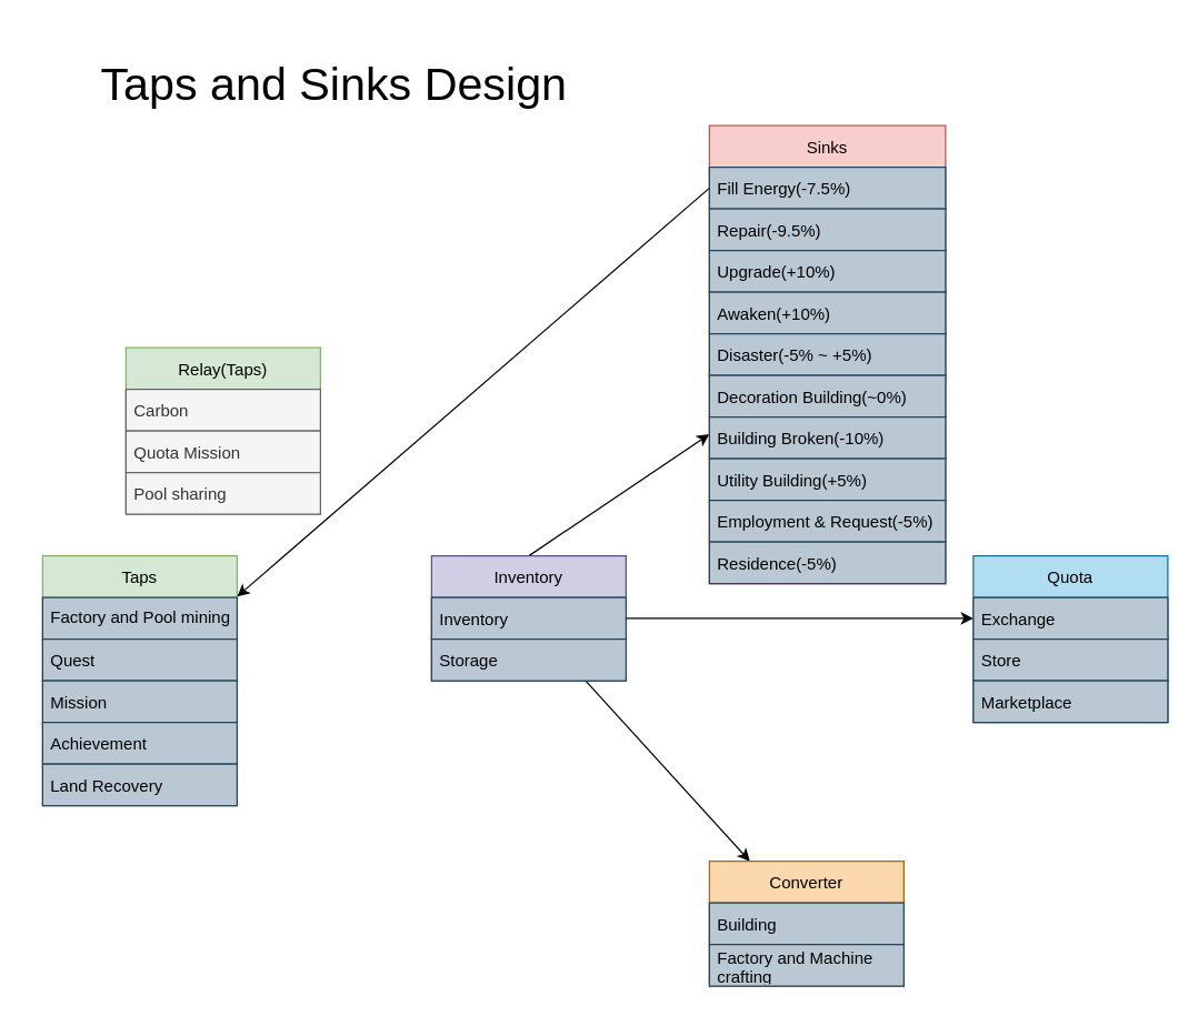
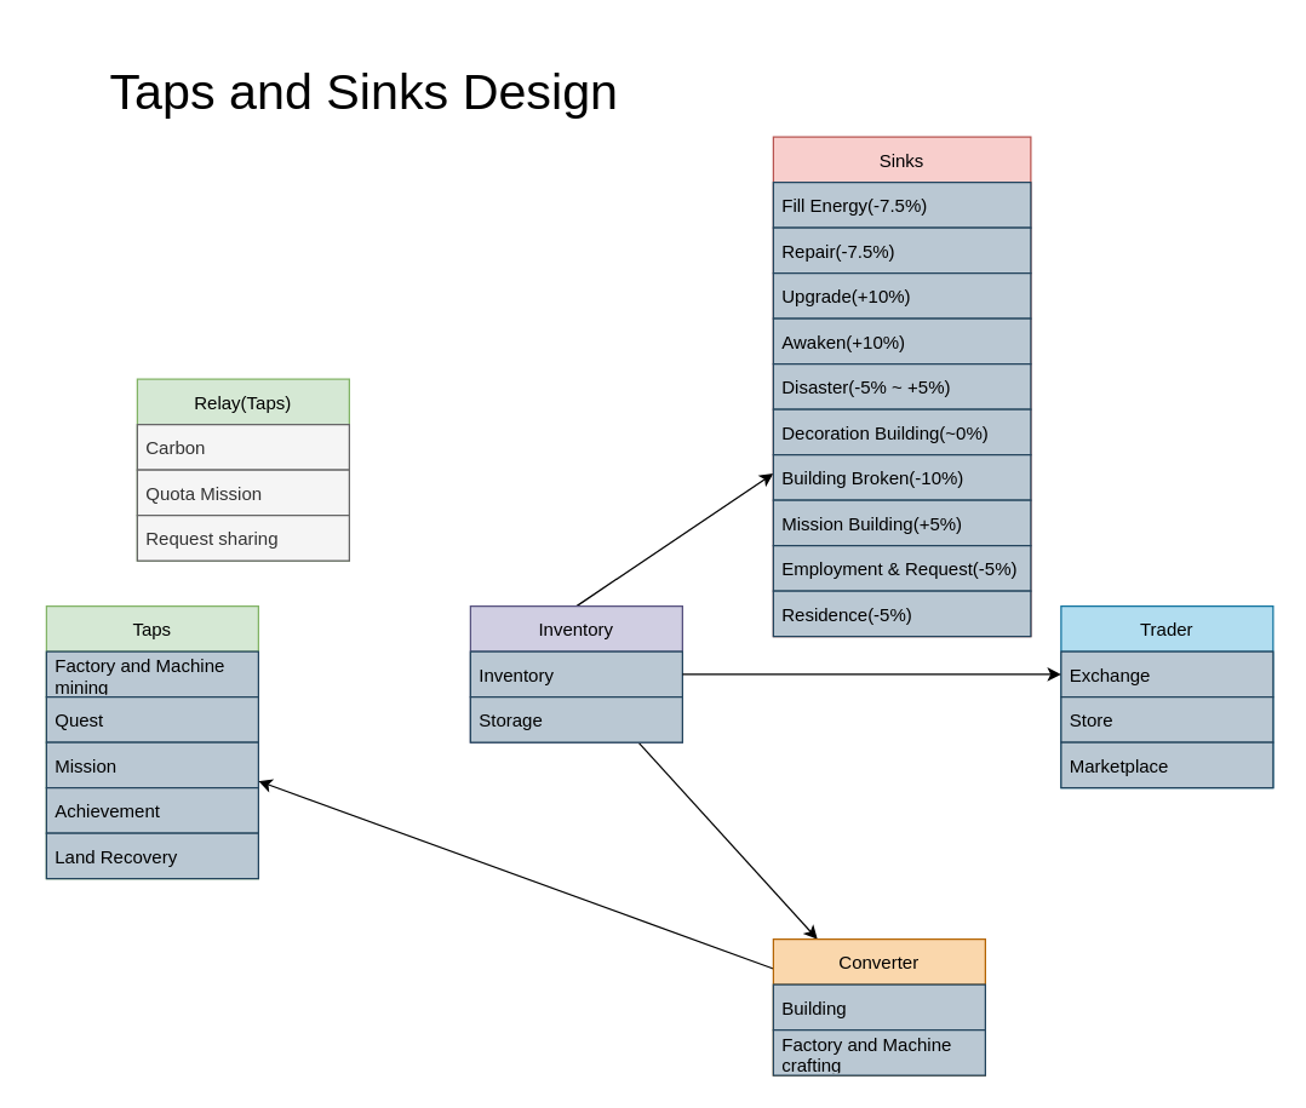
- <mxCell id="16" value="Repair(-9.5%)" style="text;align=left;verticalAlign=middle;spacingLeft=4;spacingRight=4;overflow=hidden;points=[[0,0.5],[1,0.5]];portConstraint=eastwest;rotatable=0;fillColor=#bac8d3;strokeColor=#23445d;" vertex="1" parent="14"><mxGeometry y="60" width="170" height="30" as="geometry" /></mxCell>
+ <mxCell id="16" value="Repair(-7.5%)" style="text;align=left;verticalAlign=middle;spacingLeft=4;spacingRight=4;overflow=hidden;points=[[0,0.5],[1,0.5]];portConstraint=eastwest;rotatable=0;fillColor=#bac8d3;strokeColor=#23445d;" vertex="1" parent="14"><mxGeometry y="60" width="170" height="30" as="geometry" /></mxCell>
- <mxCell id="13" style="rounded=0;orthogonalLoop=1;jettySize=auto;html=1;exitX=0;exitY=0.5;exitDx=0;exitDy=0;startArrow=none;startFill=0;" edge="1" parent="1" source="15" target="2"><mxGeometry relative="1" as="geometry" /></mxCell>
- <mxCell id="22" value="Utility Building(+5%)" style="text;align=left;verticalAlign=middle;spacingLeft=4;spacingRight=4;overflow=hidden;points=[[0,0.5],[1,0.5]];portConstraint=eastwest;rotatable=0;fillColor=#bac8d3;strokeColor=#23445d;" vertex="1" parent="14"><mxGeometry y="240" width="170" height="30" as="geometry" /></mxCell>
+ <mxCell id="22" value="Mission Building(+5%)" style="text;align=left;verticalAlign=middle;spacingLeft=4;spacingRight=4;overflow=hidden;points=[[0,0.5],[1,0.5]];portConstraint=eastwest;rotatable=0;fillColor=#bac8d3;strokeColor=#23445d;" vertex="1" parent="14"><mxGeometry y="240" width="170" height="30" as="geometry" /></mxCell>
- <mxCell id="37" value="Pool sharing" style="text;strokeColor=#666666;fillColor=#f5f5f5;align=left;verticalAlign=middle;spacingLeft=4;spacingRight=4;overflow=hidden;points=[[0,0.5],[1,0.5]];portConstraint=eastwest;rotatable=0;fontColor=#333333;" vertex="1" parent="34"><mxGeometry y="90" width="140" height="30" as="geometry" /></mxCell>
+ <mxCell id="37" value="Request sharing" style="text;strokeColor=#666666;fillColor=#f5f5f5;align=left;verticalAlign=middle;spacingLeft=4;spacingRight=4;overflow=hidden;points=[[0,0.5],[1,0.5]];portConstraint=eastwest;rotatable=0;fontColor=#333333;" vertex="1" parent="34"><mxGeometry y="90" width="140" height="30" as="geometry" /></mxCell>
- <mxCell id="29" value="Quota" style="swimlane;fontStyle=0;childLayout=stackLayout;horizontal=1;startSize=30;horizontalStack=0;resizeParent=1;resizeParentMax=0;resizeLast=0;collapsible=1;marginBottom=0;fillColor=#b1ddf0;strokeColor=#10739e;" vertex="1" parent="1"><mxGeometry x="700" y="400" width="140" height="120" as="geometry" /></mxCell>
+ <mxCell id="29" value="Trader" style="swimlane;fontStyle=0;childLayout=stackLayout;horizontal=1;startSize=30;horizontalStack=0;resizeParent=1;resizeParentMax=0;resizeLast=0;collapsible=1;marginBottom=0;fillColor=#b1ddf0;strokeColor=#10739e;" vertex="1" parent="1"><mxGeometry x="700" y="400" width="140" height="120" as="geometry" /></mxCell>
- <mxCell id="3" value="Factory and Pool mining" style="text;strokeColor=#23445d;fillColor=#bac8d3;align=left;verticalAlign=middle;spacingLeft=4;spacingRight=4;overflow=hidden;points=[[0,0.5],[1,0.5]];portConstraint=eastwest;rotatable=0;whiteSpace=wrap;" vertex="1" parent="2"><mxGeometry y="30" width="140" height="30" as="geometry" /></mxCell>
+ <mxCell id="3" value="Factory and Machine mining" style="text;strokeColor=#23445d;fillColor=#bac8d3;align=left;verticalAlign=middle;spacingLeft=4;spacingRight=4;overflow=hidden;points=[[0,0.5],[1,0.5]];portConstraint=eastwest;rotatable=0;whiteSpace=wrap;" vertex="1" parent="2"><mxGeometry y="30" width="140" height="30" as="geometry" /></mxCell>
+ <mxCell id="25" style="rounded=0;orthogonalLoop=1;jettySize=auto;html=1;startArrow=none;startFill=0;" edge="1" parent="1" source="26" target="2"><mxGeometry relative="1" as="geometry" /></mxCell>
